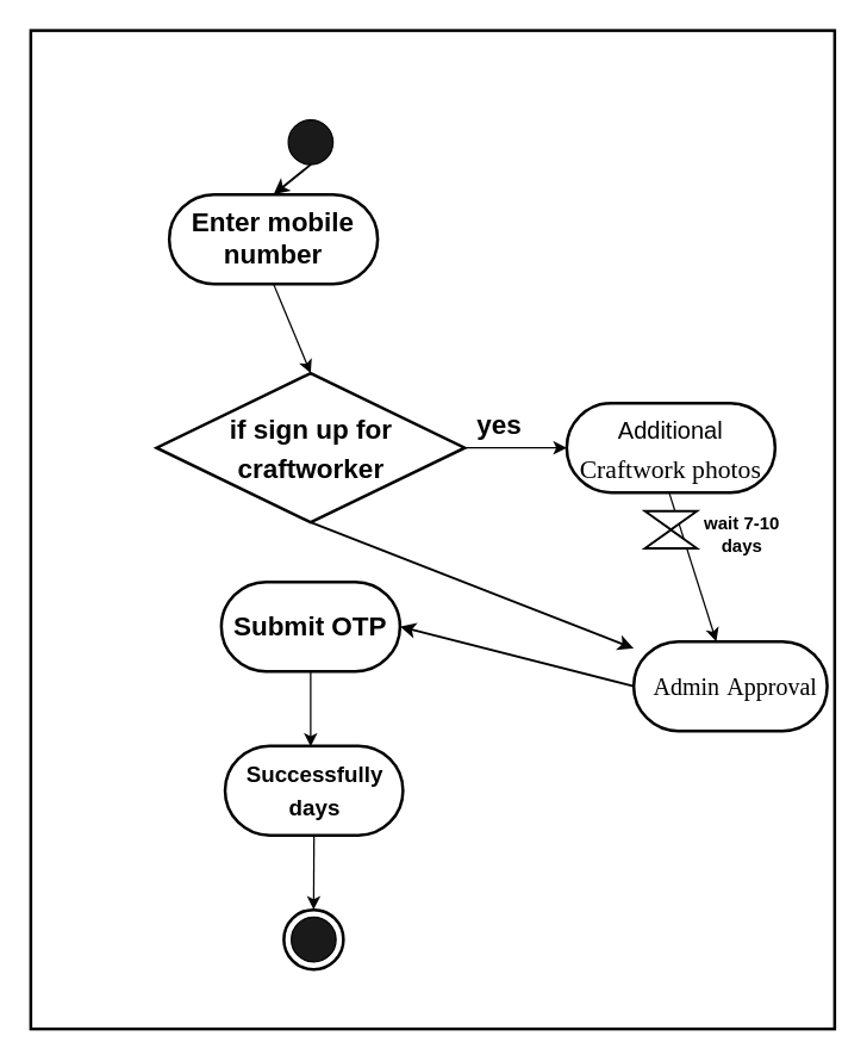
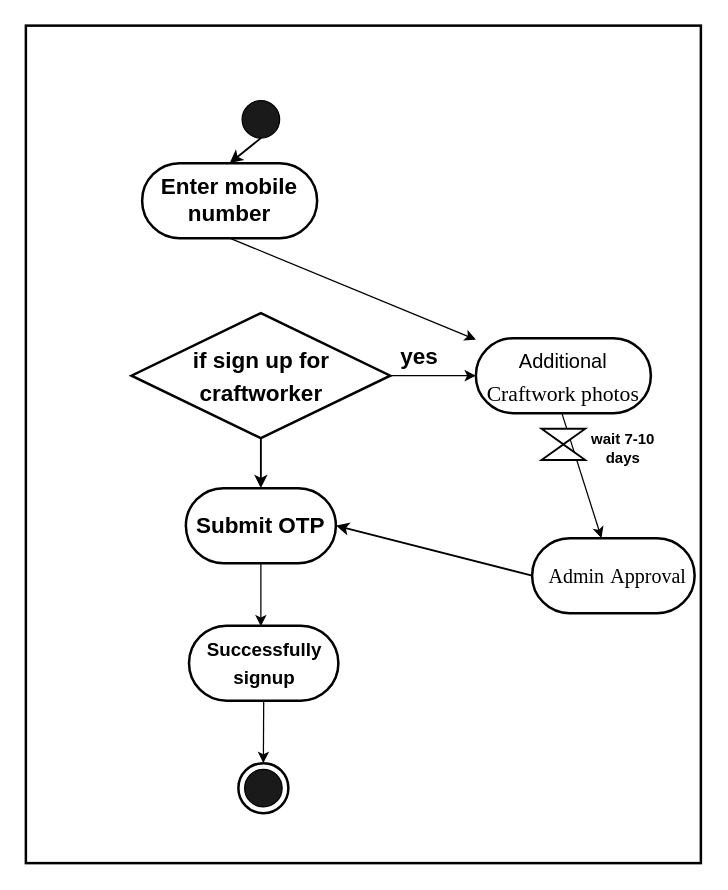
- <mxCell id="8" value="" style="endArrow=classic;html=1;rounded=0;fontSize=18;exitX=0.5;exitY=1;exitDx=0;exitDy=0;entryX=0.5;entryY=0;entryDx=0;entryDy=0;" parent="1" source="3" target="5" edge="1"><mxGeometry width="50" height="50" relative="1" as="geometry"><mxPoint x="220" y="320" as="sourcePoint" /><mxPoint x="208" y="290" as="targetPoint" /></mxGeometry></mxCell>
+ <mxCell id="8" value="" style="endArrow=classic;html=1;rounded=0;fontSize=18;exitX=0.5;exitY=1;exitDx=0;exitDy=0;" parent="1" source="3" target="4" edge="1"><mxGeometry width="50" height="50" relative="1" as="geometry"><mxPoint x="220" y="320" as="sourcePoint" /><mxPoint x="208" y="290" as="targetPoint" /></mxGeometry></mxCell>
- <mxCell id="17" value="" style="endArrow=classic;html=1;rounded=0;fontSize=15;strokeWidth=1.5;exitX=0.5;exitY=1;exitDx=0;exitDy=0;" parent="1" source="5" target="11" edge="1"><mxGeometry width="50" height="50" relative="1" as="geometry"><mxPoint x="320" y="450" as="sourcePoint" /><mxPoint x="370" y="400" as="targetPoint" /></mxGeometry></mxCell>
+ <mxCell id="17" value="" style="endArrow=classic;html=1;rounded=0;fontSize=15;strokeWidth=1.5;exitX=0.5;exitY=1;exitDx=0;exitDy=0;entryX=0.5;entryY=0;entryDx=0;entryDy=0;" parent="1" source="5" target="9" edge="1"><mxGeometry width="50" height="50" relative="1" as="geometry"><mxPoint x="320" y="450" as="sourcePoint" /><mxPoint x="370" y="400" as="targetPoint" /></mxGeometry></mxCell>
- <mxCell id="12" value="&lt;font size=&quot;1&quot;&gt;&lt;b style=&quot;font-size: 15px&quot;&gt;Successfully days&lt;/b&gt;&lt;/font&gt;" style="rounded=1;whiteSpace=wrap;html=1;fontSize=18;strokeWidth=2;fillColor=none;arcSize=50;" parent="1" vertex="1"><mxGeometry x="150.5" y="500" width="119.5" height="60" as="geometry" /></mxCell>
+ <mxCell id="12" value="&lt;font size=&quot;1&quot;&gt;&lt;b style=&quot;font-size: 15px&quot;&gt;Successfully signup&lt;/b&gt;&lt;/font&gt;" style="rounded=1;whiteSpace=wrap;html=1;fontSize=18;strokeWidth=2;fillColor=none;arcSize=50;" parent="1" vertex="1"><mxGeometry x="150.5" y="500" width="119.5" height="60" as="geometry" /></mxCell>
